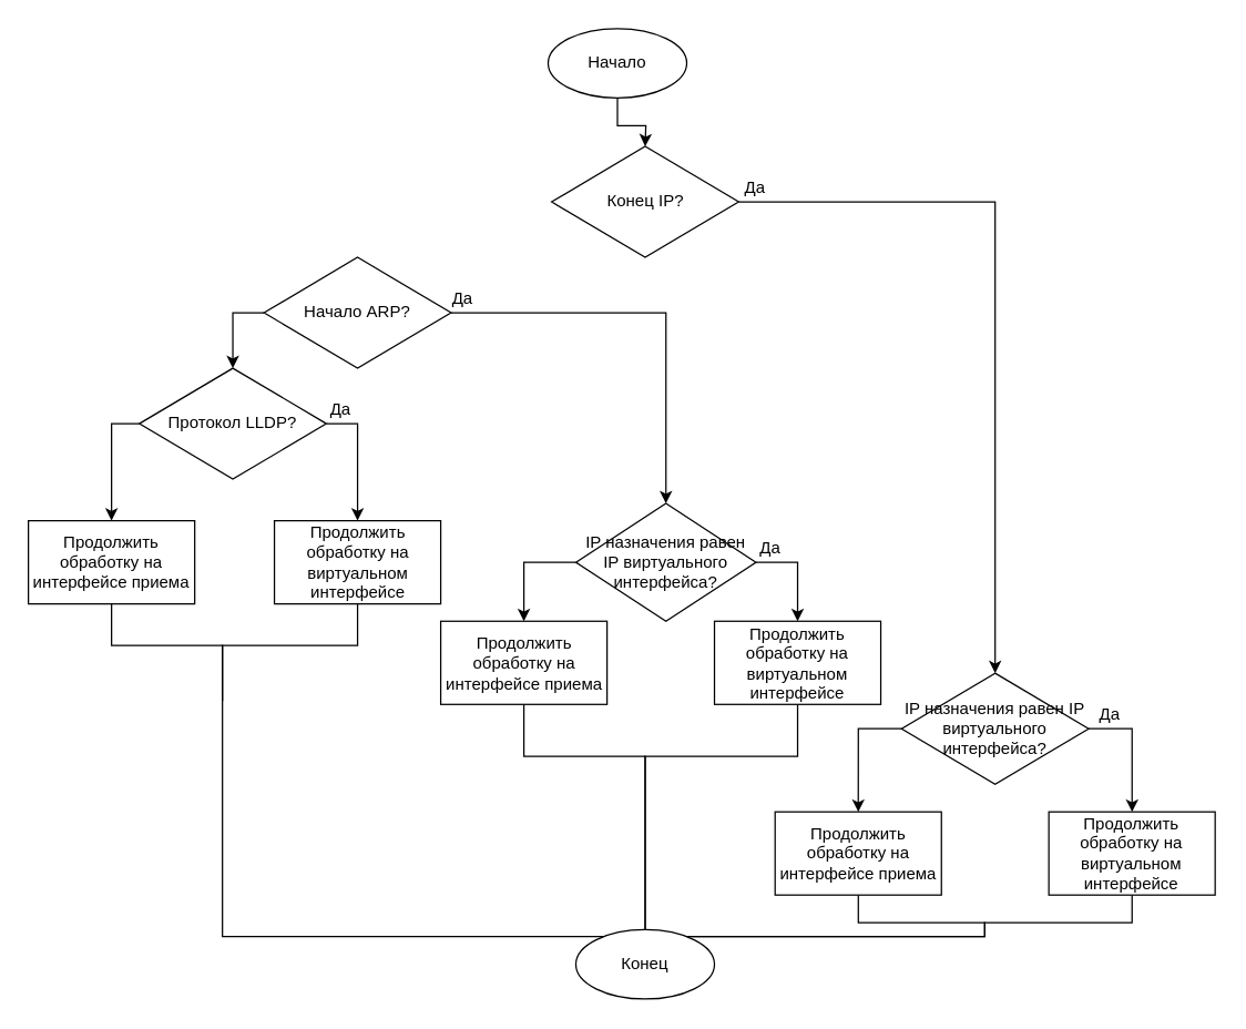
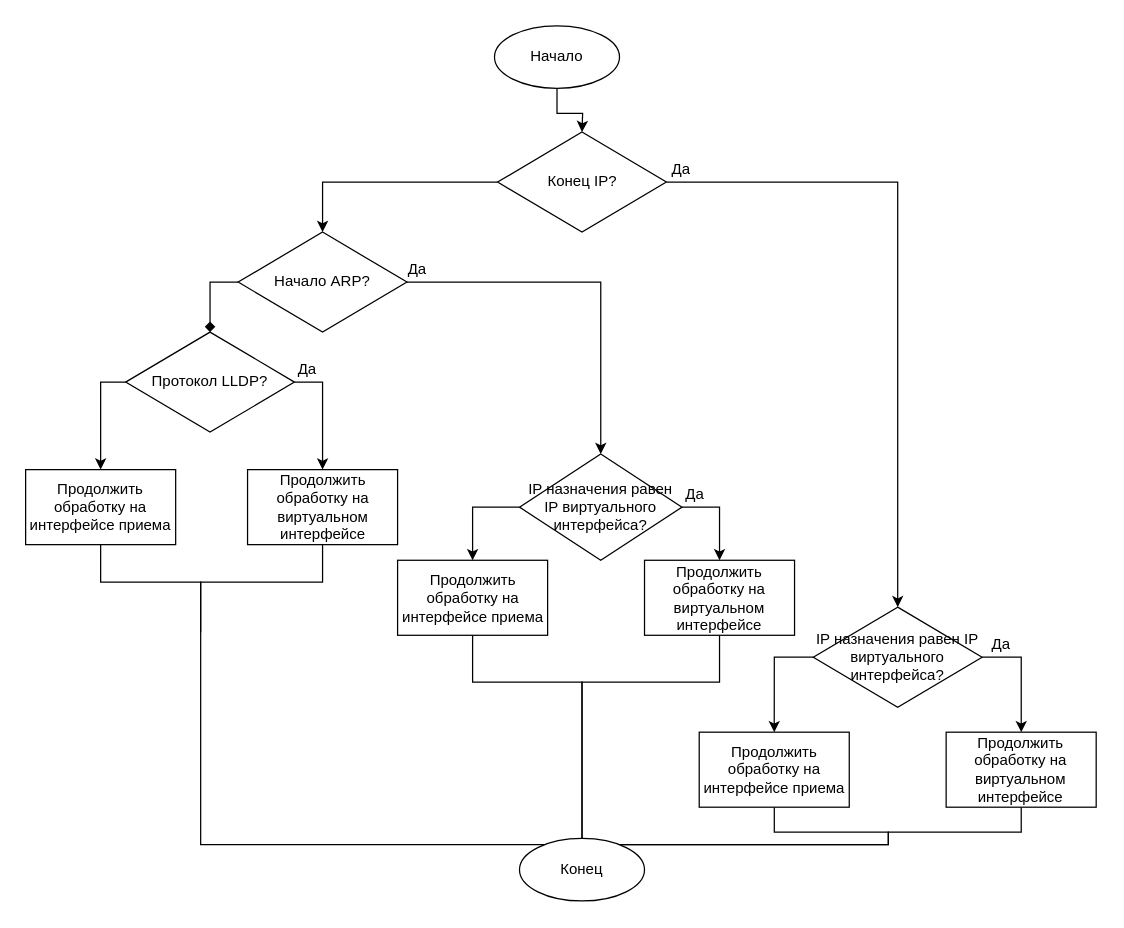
+ <mxCell id="5" style="edgeStyle=orthogonalEdgeStyle;rounded=0;orthogonalLoop=1;jettySize=auto;html=1;exitX=0;exitY=0.5;exitDx=0;exitDy=0;entryX=0.5;entryY=0;entryDx=0;entryDy=0;" edge="1" parent="1" source="6" target="9"><mxGeometry relative="1" as="geometry" /></mxCell>
- <mxCell id="8" style="edgeStyle=orthogonalEdgeStyle;rounded=0;orthogonalLoop=1;jettySize=auto;html=1;exitX=0;exitY=0.5;exitDx=0;exitDy=0;entryX=0.5;entryY=0;entryDx=0;entryDy=0;" edge="1" parent="1" source="9" target="12"><mxGeometry relative="1" as="geometry" /></mxCell>
+ <mxCell id="8" style="edgeStyle=orthogonalEdgeStyle;rounded=0;orthogonalLoop=1;jettySize=auto;html=1;exitX=0;exitY=0.5;exitDx=0;exitDy=0;entryX=0.5;entryY=0;entryDx=0;entryDy=0;endArrow=diamond;" edge="1" parent="1" source="9" target="12"><mxGeometry relative="1" as="geometry" /></mxCell>
